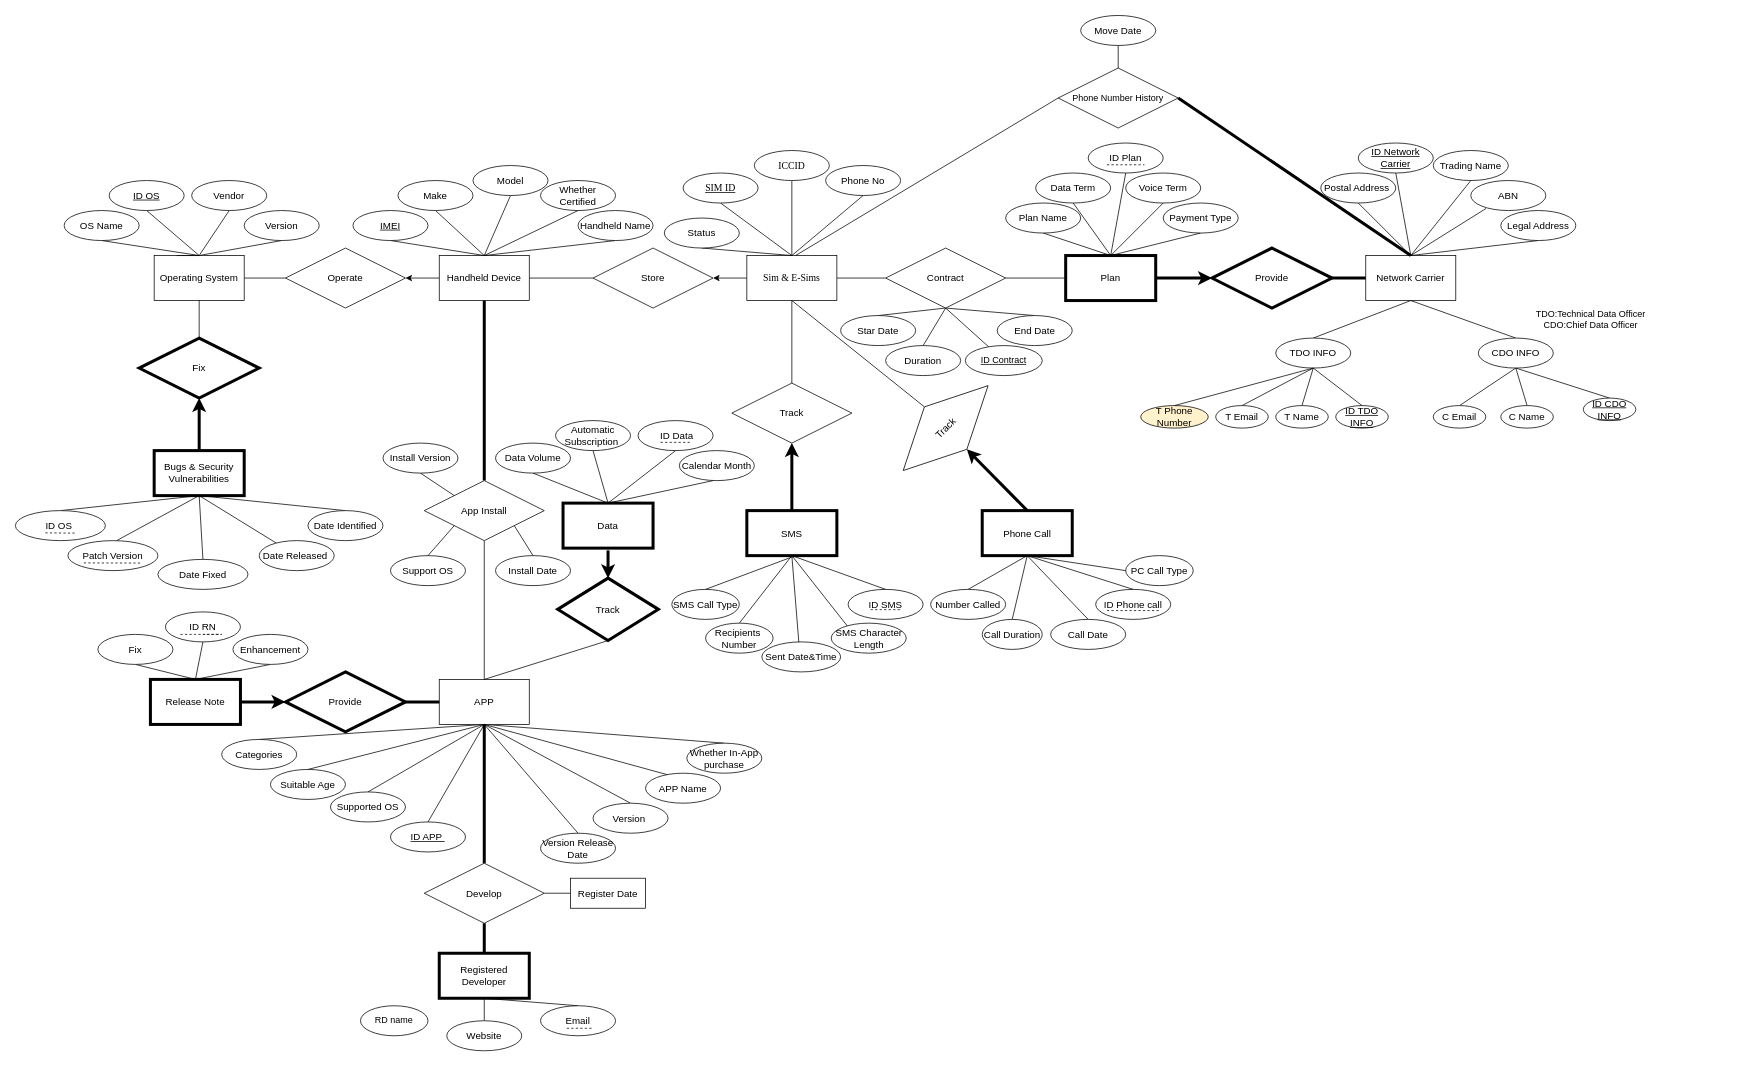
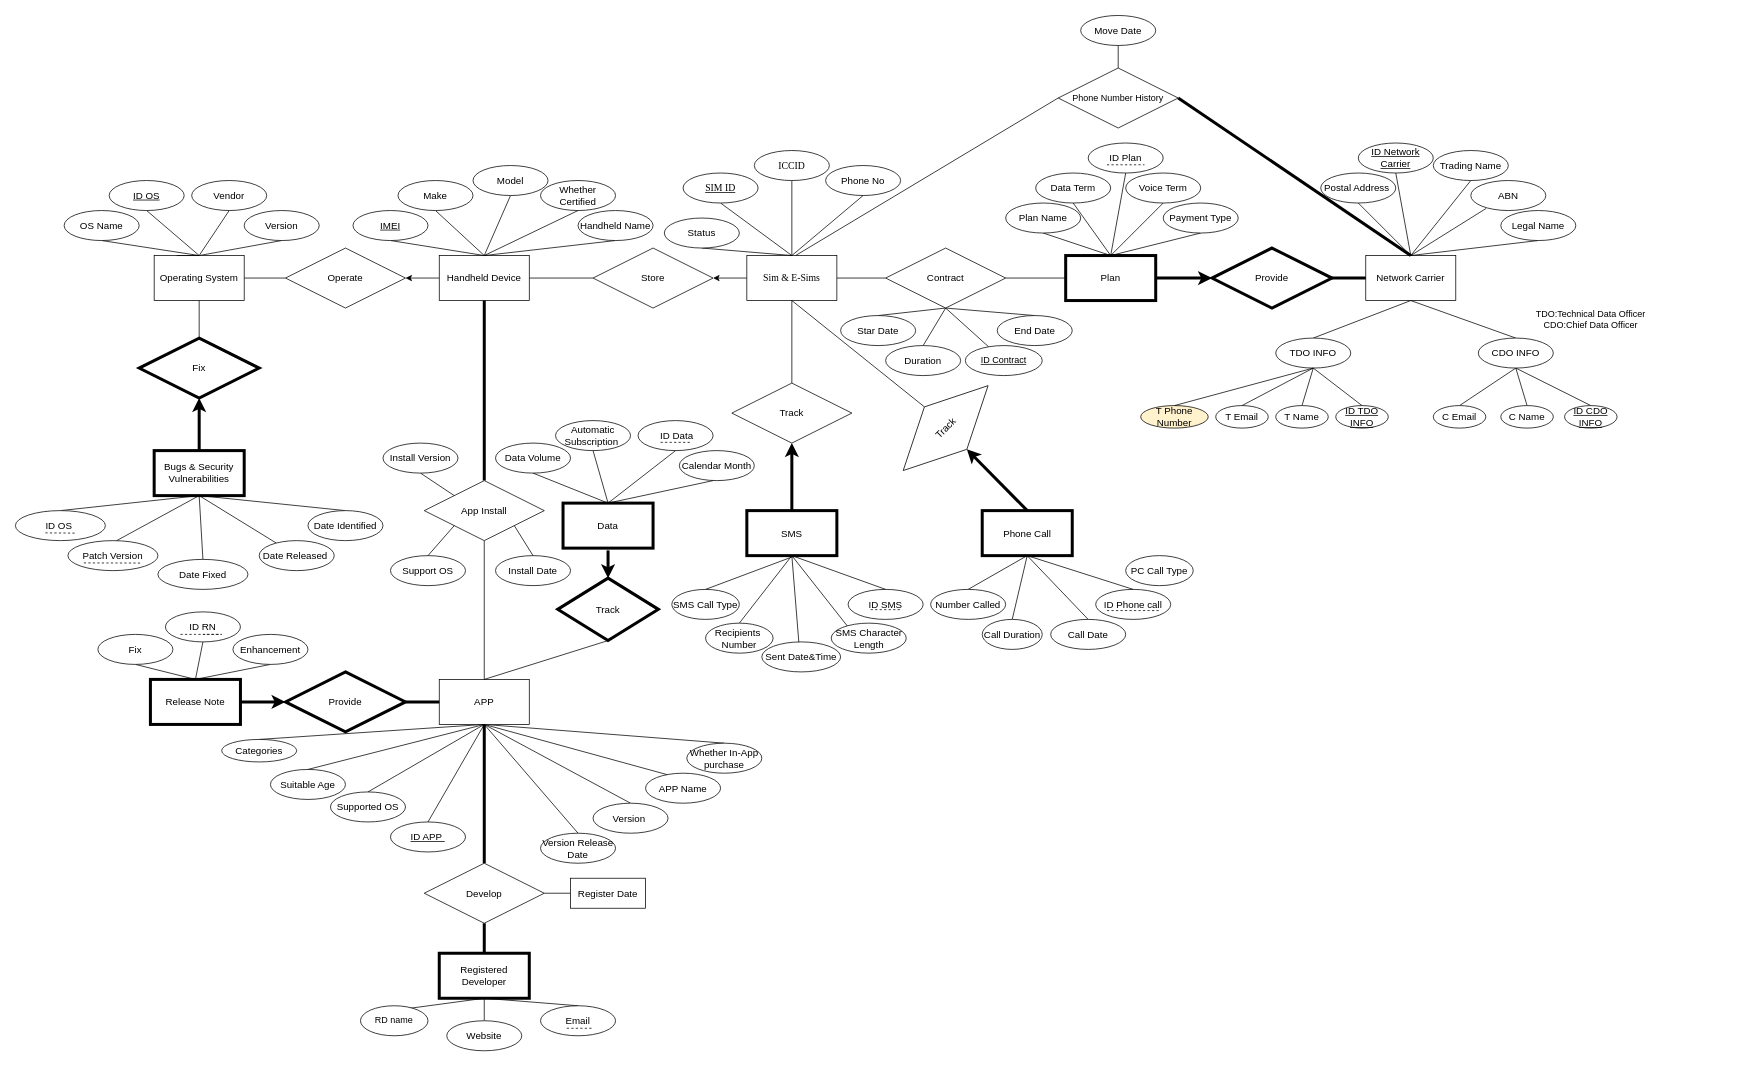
- <mxCell id="23" value="Legal Address" style="ellipse;whiteSpace=wrap;html=1;strokeColor=#000000;fillColor=#ffffff;fontSize=13;fontStyle=0" parent="1" vertex="1"><mxGeometry x="2000" y="280" width="100" height="40" as="geometry" /></mxCell>
+ <mxCell id="23" value="Legal Name" style="ellipse;whiteSpace=wrap;html=1;strokeColor=#000000;fillColor=#ffffff;fontSize=13;fontStyle=0" parent="1" vertex="1"><mxGeometry x="2000" y="280" width="100" height="40" as="geometry" /></mxCell>
- <mxCell id="123" value="&lt;u&gt;ID CDO INFO&lt;/u&gt;" style="ellipse;whiteSpace=wrap;html=1;strokeColor=#000000;fillColor=#ffffff;fontSize=13;" parent="1" vertex="1"><mxGeometry x="2110" y="530" width="70" height="30" as="geometry" /></mxCell>
+ <mxCell id="123" value="&lt;u&gt;ID CDO INFO&lt;/u&gt;" style="ellipse;whiteSpace=wrap;html=1;strokeColor=#000000;fillColor=#ffffff;fontSize=13;" parent="1" vertex="1"><mxGeometry x="2085" y="540" width="70" height="30" as="geometry" /></mxCell>
- <mxCell id="185" style="edgeStyle=none;rounded=0;orthogonalLoop=1;jettySize=auto;html=1;exitX=0.5;exitY=1;exitDx=0;exitDy=0;startArrow=none;startFill=0;endArrow=none;endFill=0;strokeWidth=1;fontSize=13;entryX=0;entryY=0.5;entryDx=0;entryDy=0;" parent="1" source="31" target="184" edge="1"><mxGeometry relative="1" as="geometry"><mxPoint x="1070" y="750" as="targetPoint" /><mxPoint x="950" y="795" as="sourcePoint" /></mxGeometry></mxCell>
- <mxCell id="68" value="Categories" style="ellipse;whiteSpace=wrap;html=1;strokeColor=#000000;fillColor=#ffffff;fontSize=13;" parent="1" vertex="1"><mxGeometry x="295" y="985" width="100" height="40" as="geometry" /></mxCell>
+ <mxCell id="68" value="Categories" style="ellipse;whiteSpace=wrap;html=1;strokeColor=#000000;fillColor=#ffffff;fontSize=13;" parent="1" vertex="1"><mxGeometry x="295" y="985" width="100" height="30" as="geometry" /></mxCell>
+ <mxCell id="72" style="edgeStyle=none;rounded=0;orthogonalLoop=1;jettySize=auto;html=1;exitX=0.736;exitY=0.083;exitDx=0;exitDy=0;entryX=0.5;entryY=1;entryDx=0;entryDy=0;startArrow=none;startFill=0;endArrow=none;endFill=0;strokeWidth=1;fontSize=13;exitPerimeter=0;" parent="1" source="169" target="35" edge="1"><mxGeometry relative="1" as="geometry"><mxPoint x="520" y="1340" as="sourcePoint" /></mxGeometry></mxCell>
